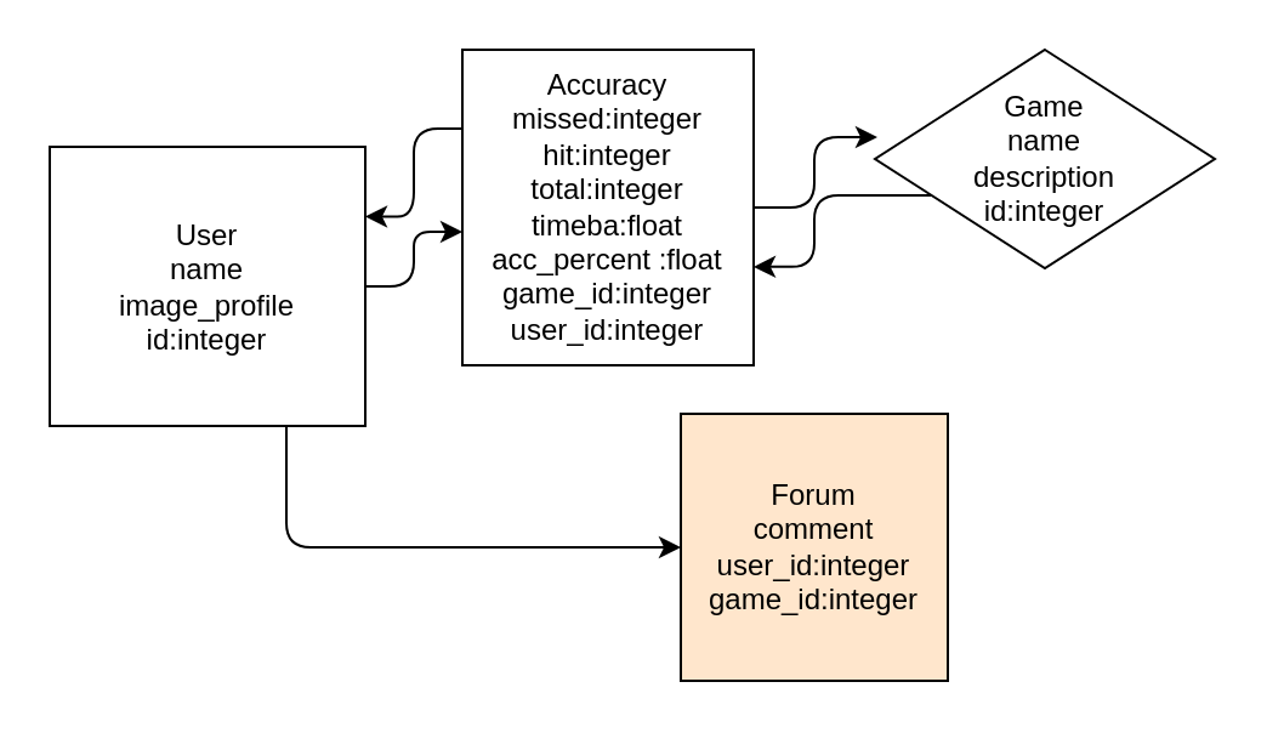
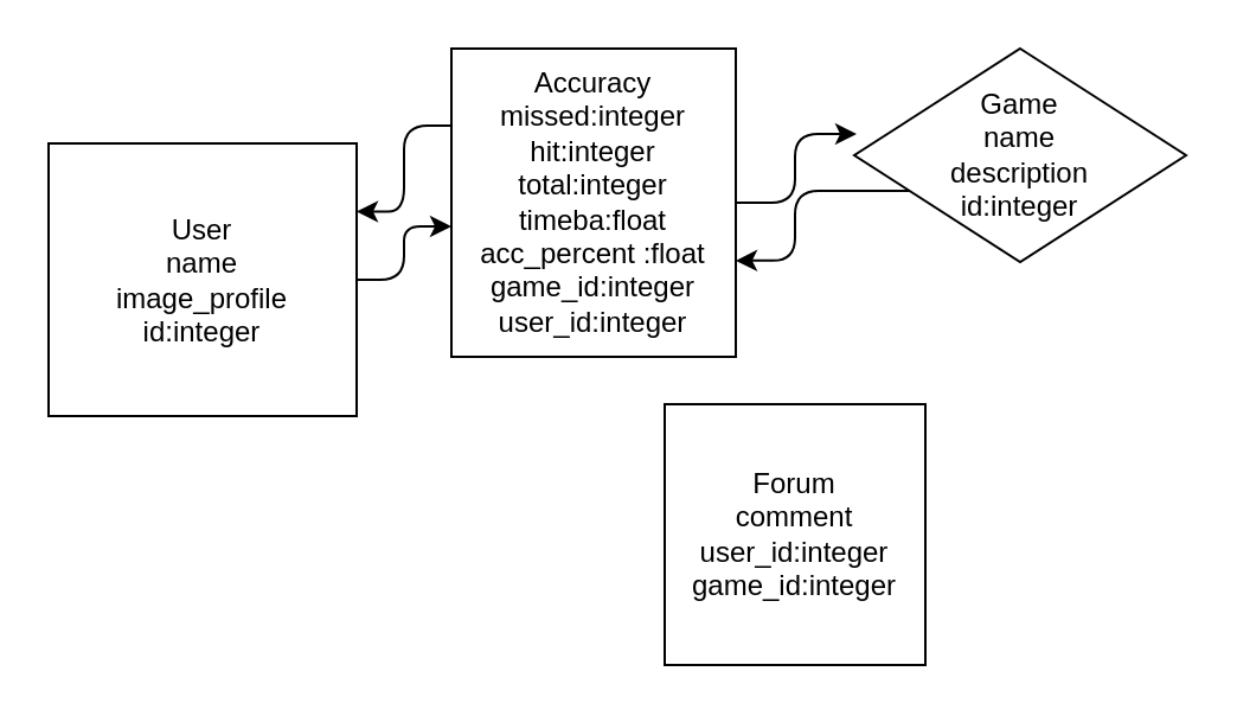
- <mxCell id="2" style="edgeStyle=orthogonalEdgeStyle;html=1;exitX=0.75;exitY=1;exitDx=0;exitDy=0;entryX=0;entryY=0.5;entryDx=0;entryDy=0;" parent="1" source="4" target="10" edge="1"><mxGeometry relative="1" as="geometry" /></mxCell>
- <mxCell id="10" value="Forum&lt;br&gt;comment&lt;br&gt;user_id:integer&lt;br&gt;game_id:integer" style="whiteSpace=wrap;html=1;aspect=fixed;rotation=0;fillColor=#ffe6cc;" parent="1" vertex="1"><mxGeometry x="280" y="170" width="110" height="110" as="geometry" /></mxCell>
+ <mxCell id="10" value="Forum&lt;br&gt;comment&lt;br&gt;user_id:integer&lt;br&gt;game_id:integer" style="whiteSpace=wrap;html=1;aspect=fixed;rotation=0;" parent="1" vertex="1"><mxGeometry x="280" y="170" width="110" height="110" as="geometry" /></mxCell>
